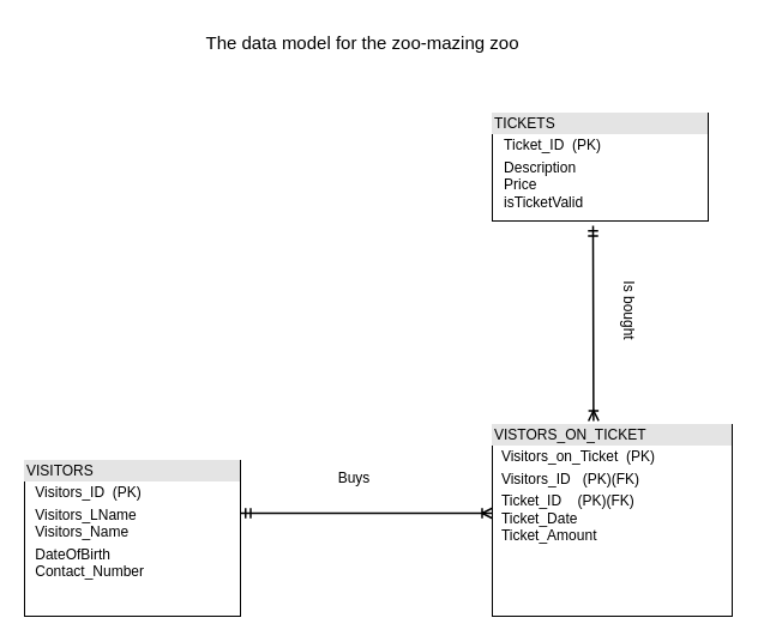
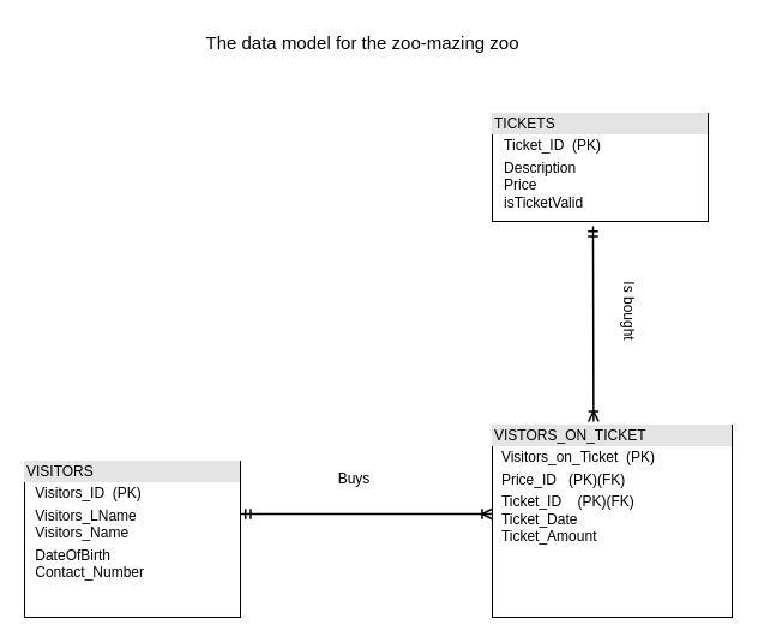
- <mxCell id="4" value="&lt;div style=&quot;box-sizing:border-box;width:100%;background:#e4e4e4;padding:2px;&quot;&gt;VISTORS_ON_TICKET&lt;/div&gt;&lt;table style=&quot;width:100%;font-size:1em;&quot; cellpadding=&quot;2&quot; cellspacing=&quot;0&quot;&gt;&lt;tbody&gt;&lt;tr&gt;&lt;td&gt;&lt;br&gt;&lt;/td&gt;&lt;td&gt;Visitors_on_Ticket&lt;span style=&quot;white-space: pre;&quot;&gt; &lt;/span&gt;&lt;span style=&quot;white-space: pre;&quot;&gt; &lt;/span&gt;(PK)&lt;/td&gt;&lt;/tr&gt;&lt;tr&gt;&lt;td&gt;&lt;br&gt;&lt;/td&gt;&lt;td&gt;Visitors_ID&lt;span style=&quot;white-space: pre;&quot;&gt; &lt;/span&gt;&lt;span style=&quot;white-space: pre;&quot;&gt; &lt;/span&gt;&lt;span style=&quot;white-space: pre;&quot;&gt; &lt;/span&gt;(PK)(FK)&lt;/td&gt;&lt;/tr&gt;&lt;tr&gt;&lt;td&gt;&lt;/td&gt;&lt;td&gt;Ticket_ID&lt;span style=&quot;white-space: pre;&quot;&gt; &lt;/span&gt;&lt;span style=&quot;white-space: pre;&quot;&gt; &lt;/span&gt;&lt;span style=&quot;white-space: pre;&quot;&gt; &lt;/span&gt;&lt;span style=&quot;white-space: pre;&quot;&gt; &lt;/span&gt;(PK)(FK)&lt;br&gt;Ticket_Date&lt;br&gt;Ticket_Amount&lt;br&gt;&lt;br&gt;&lt;br&gt;&lt;br&gt;&lt;/td&gt;&lt;/tr&gt;&lt;/tbody&gt;&lt;/table&gt;" style="verticalAlign=top;align=left;overflow=fill;html=1;whiteSpace=wrap;" parent="1" vertex="1"><mxGeometry x="410" y="354" width="200" height="160" as="geometry" /></mxCell>
+ <mxCell id="4" value="&lt;div style=&quot;box-sizing:border-box;width:100%;background:#e4e4e4;padding:2px;&quot;&gt;VISTORS_ON_TICKET&lt;/div&gt;&lt;table style=&quot;width:100%;font-size:1em;&quot; cellpadding=&quot;2&quot; cellspacing=&quot;0&quot;&gt;&lt;tbody&gt;&lt;tr&gt;&lt;td&gt;&lt;br&gt;&lt;/td&gt;&lt;td&gt;Visitors_on_Ticket&lt;span style=&quot;white-space: pre;&quot;&gt; &lt;/span&gt;&lt;span style=&quot;white-space: pre;&quot;&gt; &lt;/span&gt;(PK)&lt;/td&gt;&lt;/tr&gt;&lt;tr&gt;&lt;td&gt;&lt;br&gt;&lt;/td&gt;&lt;td&gt;Price_ID&lt;span style=&quot;white-space: pre;&quot;&gt; &lt;/span&gt;&lt;span style=&quot;white-space: pre;&quot;&gt; &lt;/span&gt;&lt;span style=&quot;white-space: pre;&quot;&gt; &lt;/span&gt;(PK)(FK)&lt;/td&gt;&lt;/tr&gt;&lt;tr&gt;&lt;td&gt;&lt;/td&gt;&lt;td&gt;Ticket_ID&lt;span style=&quot;white-space: pre;&quot;&gt; &lt;/span&gt;&lt;span style=&quot;white-space: pre;&quot;&gt; &lt;/span&gt;&lt;span style=&quot;white-space: pre;&quot;&gt; &lt;/span&gt;&lt;span style=&quot;white-space: pre;&quot;&gt; &lt;/span&gt;(PK)(FK)&lt;br&gt;Ticket_Date&lt;br&gt;Ticket_Amount&lt;br&gt;&lt;br&gt;&lt;br&gt;&lt;br&gt;&lt;/td&gt;&lt;/tr&gt;&lt;/tbody&gt;&lt;/table&gt;" style="verticalAlign=top;align=left;overflow=fill;html=1;whiteSpace=wrap;" parent="1" vertex="1"><mxGeometry x="410" y="354" width="200" height="160" as="geometry" /></mxCell>
